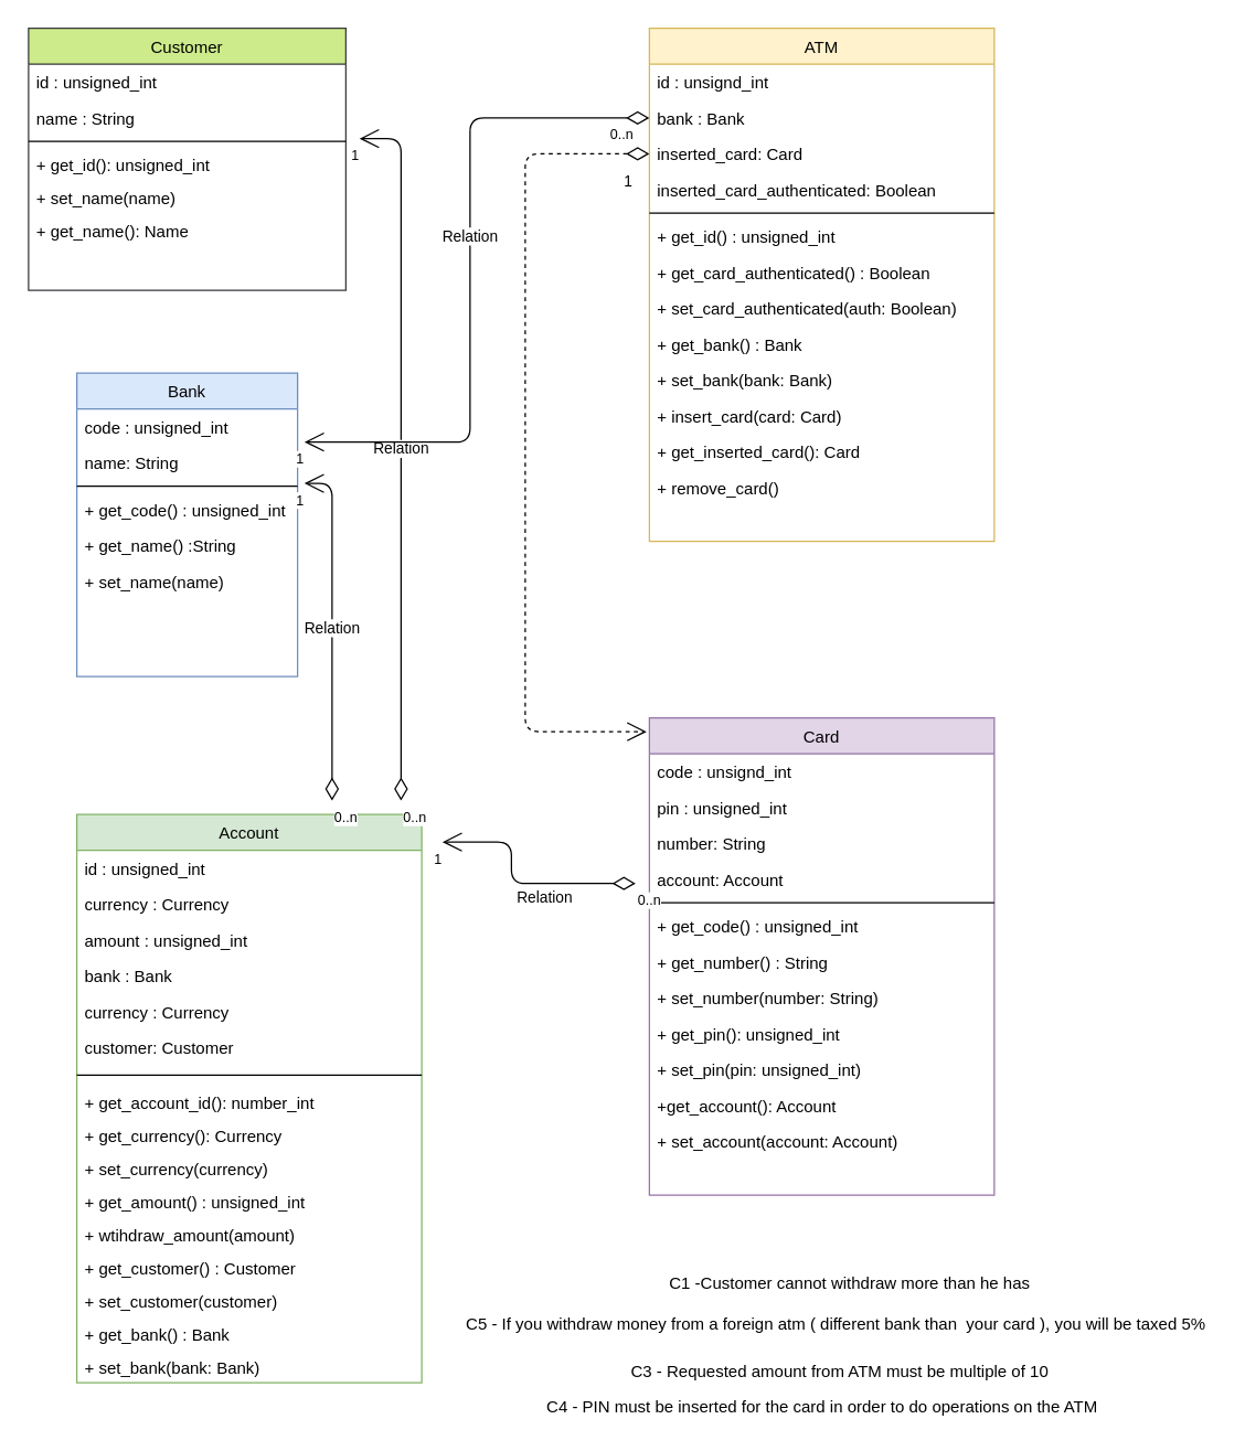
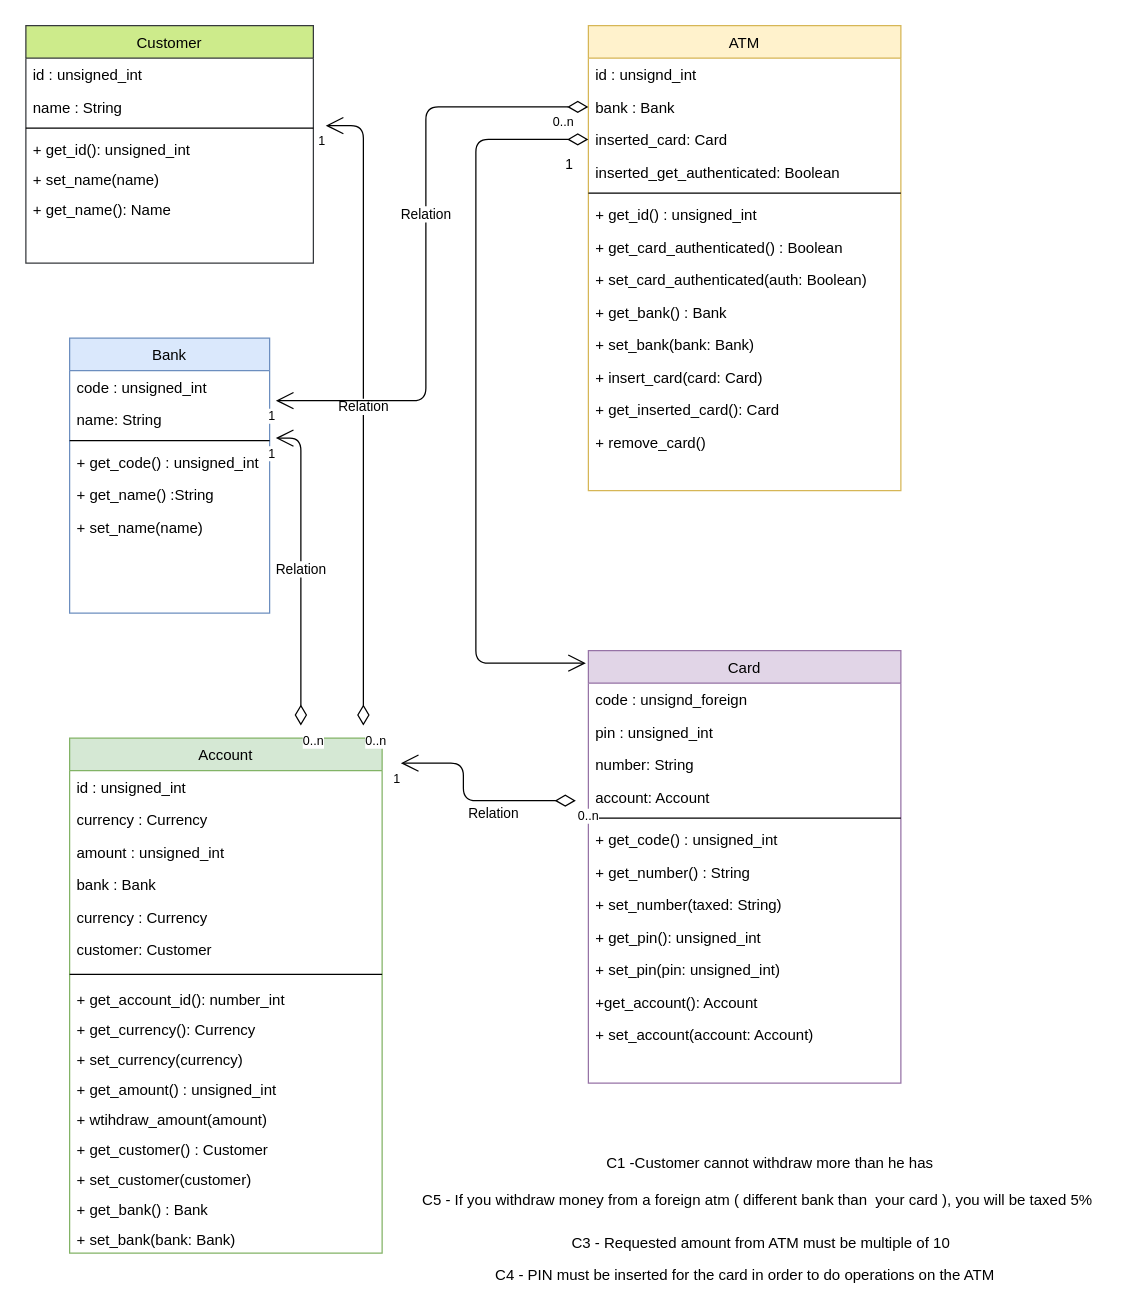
- <mxCell id="13" value="inserted_card_authenticated: Boolean" style="text;align=left;verticalAlign=top;spacingLeft=4;spacingRight=4;overflow=hidden;rotatable=0;points=[[0,0.5],[1,0.5]];portConstraint=eastwest;" parent="9" vertex="1"><mxGeometry y="104" width="250" height="26" as="geometry" /></mxCell>
+ <mxCell id="13" value="inserted_get_authenticated: Boolean" style="text;align=left;verticalAlign=top;spacingLeft=4;spacingRight=4;overflow=hidden;rotatable=0;points=[[0,0.5],[1,0.5]];portConstraint=eastwest;" parent="9" vertex="1"><mxGeometry y="104" width="250" height="26" as="geometry" /></mxCell>
- <mxCell id="72" value="1" style="endArrow=open;html=1;endSize=12;startArrow=diamondThin;startSize=14;startFill=0;edgeStyle=orthogonalEdgeStyle;align=left;verticalAlign=bottom;entryX=-0.008;entryY=0.029;entryDx=0;entryDy=0;entryPerimeter=0;exitX=0;exitY=0.5;exitDx=0;exitDy=0;dashed=1;" parent="1" source="12" target="30" edge="1"><mxGeometry x="-0.601" y="70" relative="1" as="geometry"><mxPoint x="380" y="140" as="sourcePoint" /><mxPoint x="420" y="240" as="targetPoint" /><Array as="points"><mxPoint x="380" y="111" /><mxPoint x="380" y="530" /></Array><mxPoint as="offset" /></mxGeometry></mxCell>
+ <mxCell id="72" value="1" style="endArrow=open;html=1;endSize=12;startArrow=diamondThin;startSize=14;startFill=0;edgeStyle=orthogonalEdgeStyle;align=left;verticalAlign=bottom;entryX=-0.008;entryY=0.029;entryDx=0;entryDy=0;entryPerimeter=0;exitX=0;exitY=0.5;exitDx=0;exitDy=0;" parent="1" source="12" target="30" edge="1"><mxGeometry x="-0.601" y="70" relative="1" as="geometry"><mxPoint x="380" y="140" as="sourcePoint" /><mxPoint x="420" y="240" as="targetPoint" /><Array as="points"><mxPoint x="380" y="111" /><mxPoint x="380" y="530" /></Array><mxPoint as="offset" /></mxGeometry></mxCell>
- <mxCell id="31" value="code : unsignd_int" style="text;align=left;verticalAlign=top;spacingLeft=4;spacingRight=4;overflow=hidden;rotatable=0;points=[[0,0.5],[1,0.5]];portConstraint=eastwest;" parent="30" vertex="1"><mxGeometry y="26" width="250" height="26" as="geometry" /></mxCell>
+ <mxCell id="31" value="code : unsignd_foreign" style="text;align=left;verticalAlign=top;spacingLeft=4;spacingRight=4;overflow=hidden;rotatable=0;points=[[0,0.5],[1,0.5]];portConstraint=eastwest;" parent="30" vertex="1"><mxGeometry y="26" width="250" height="26" as="geometry" /></mxCell>
- <mxCell id="38" value="+ set_number(number: String)" style="text;align=left;verticalAlign=top;spacingLeft=4;spacingRight=4;overflow=hidden;rotatable=0;points=[[0,0.5],[1,0.5]];portConstraint=eastwest;" parent="30" vertex="1"><mxGeometry y="190" width="250" height="26" as="geometry" /></mxCell>
+ <mxCell id="38" value="+ set_number(taxed: String)" style="text;align=left;verticalAlign=top;spacingLeft=4;spacingRight=4;overflow=hidden;rotatable=0;points=[[0,0.5],[1,0.5]];portConstraint=eastwest;" parent="30" vertex="1"><mxGeometry y="190" width="250" height="26" as="geometry" /></mxCell>
